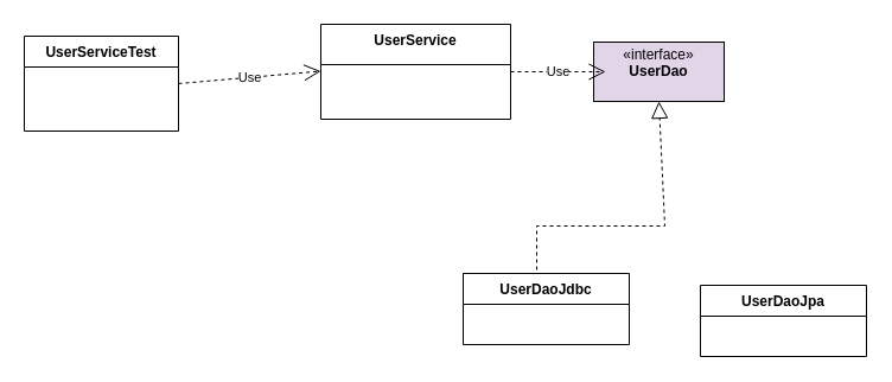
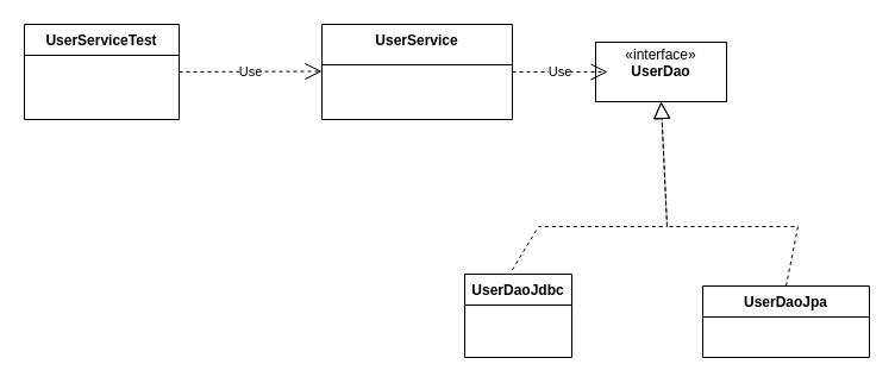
- <mxCell id="6" value="«interface»&lt;br&gt;&lt;b&gt;UserDao&lt;/b&gt;&lt;div&gt;&lt;b&gt;&lt;br&gt;&lt;/b&gt;&lt;/div&gt;" style="html=1;whiteSpace=wrap;fillColor=#e1d5e7;" vertex="1" parent="1"><mxGeometry x="500" y="35" width="110" height="50" as="geometry" /></mxCell>
+ <mxCell id="6" value="«interface»&lt;br&gt;&lt;b&gt;UserDao&lt;/b&gt;&lt;div&gt;&lt;b&gt;&lt;br&gt;&lt;/b&gt;&lt;/div&gt;" style="html=1;whiteSpace=wrap;" vertex="1" parent="1"><mxGeometry x="500" y="35" width="110" height="50" as="geometry" /></mxCell>
- <mxCell id="2" value="UserServiceTest&lt;div&gt;&lt;br&gt;&lt;/div&gt;" style="swimlane;fontStyle=1;align=center;verticalAlign=top;childLayout=stackLayout;horizontal=1;startSize=26;horizontalStack=0;resizeParent=1;resizeParentMax=0;resizeLast=0;collapsible=1;marginBottom=0;whiteSpace=wrap;html=1;" vertex="1" parent="1"><mxGeometry x="20" y="30" width="130" height="80" as="geometry" /></mxCell>
+ <mxCell id="2" value="UserServiceTest&lt;div&gt;&lt;br&gt;&lt;/div&gt;" style="swimlane;fontStyle=1;align=center;verticalAlign=top;childLayout=stackLayout;horizontal=1;startSize=26;horizontalStack=0;resizeParent=1;resizeParentMax=0;resizeLast=0;collapsible=1;marginBottom=0;whiteSpace=wrap;html=1;" vertex="1" parent="1"><mxGeometry x="20" y="20" width="130" height="80" as="geometry" /></mxCell>
+ <mxCell id="10" value="" style="endArrow=block;dashed=1;endFill=0;endSize=12;html=1;rounded=0;exitX=0.5;exitY=0;exitDx=0;exitDy=0;entryX=0.5;entryY=1;entryDx=0;entryDy=0;" edge="1" parent="1" source="5" target="6"><mxGeometry width="160" relative="1" as="geometry"><mxPoint x="530" y="230" as="sourcePoint" /><mxPoint x="560" y="90" as="targetPoint" /><Array as="points"><mxPoint x="670" y="190" /><mxPoint x="560" y="190" /></Array></mxGeometry></mxCell>
- <mxCell id="4" value="UserDaoJdbc" style="swimlane;fontStyle=1;align=center;verticalAlign=top;childLayout=stackLayout;horizontal=1;startSize=26;horizontalStack=0;resizeParent=1;resizeParentMax=0;resizeLast=0;collapsible=1;marginBottom=0;whiteSpace=wrap;html=1;" vertex="1" parent="1"><mxGeometry x="390" y="230" width="140" height="60" as="geometry" /></mxCell>
+ <mxCell id="4" value="UserDaoJdbc" style="swimlane;fontStyle=1;align=center;verticalAlign=top;childLayout=stackLayout;horizontal=1;startSize=26;horizontalStack=0;resizeParent=1;resizeParentMax=0;resizeLast=0;collapsible=1;marginBottom=0;whiteSpace=wrap;html=1;" vertex="1" parent="1"><mxGeometry x="390" y="230" width="90" height="70" as="geometry" /></mxCell>
